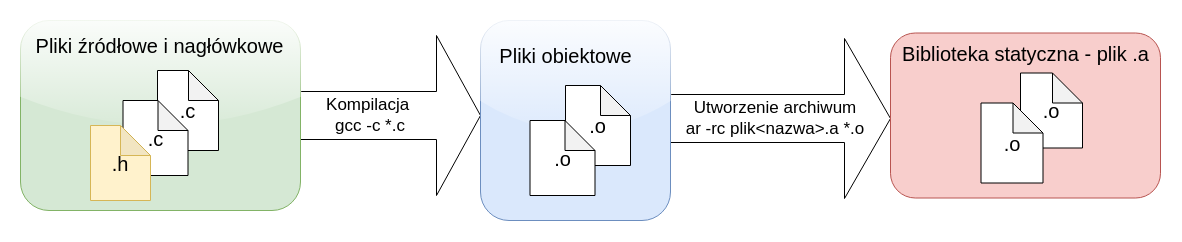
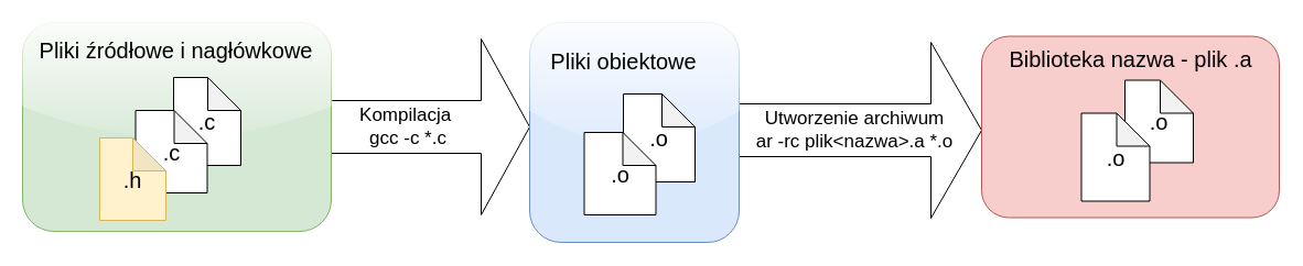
- <mxCell id="14" value="&lt;font style=&quot;font-size: 20px&quot;&gt;Biblioteka statyczna - plik .a&lt;/font&gt;" style="text;html=1;align=center;verticalAlign=middle;resizable=0;points=[];;autosize=1;" parent="1" vertex="1"><mxGeometry x="895" y="42.5" width="260" height="20" as="geometry" /></mxCell>
+ <mxCell id="14" value="&lt;font style=&quot;font-size: 20px&quot;&gt;Biblioteka nazwa - plik .a&lt;/font&gt;" style="text;html=1;align=center;verticalAlign=middle;resizable=0;points=[];;autosize=1;" parent="1" vertex="1"><mxGeometry x="895" y="42.5" width="260" height="20" as="geometry" /></mxCell>
